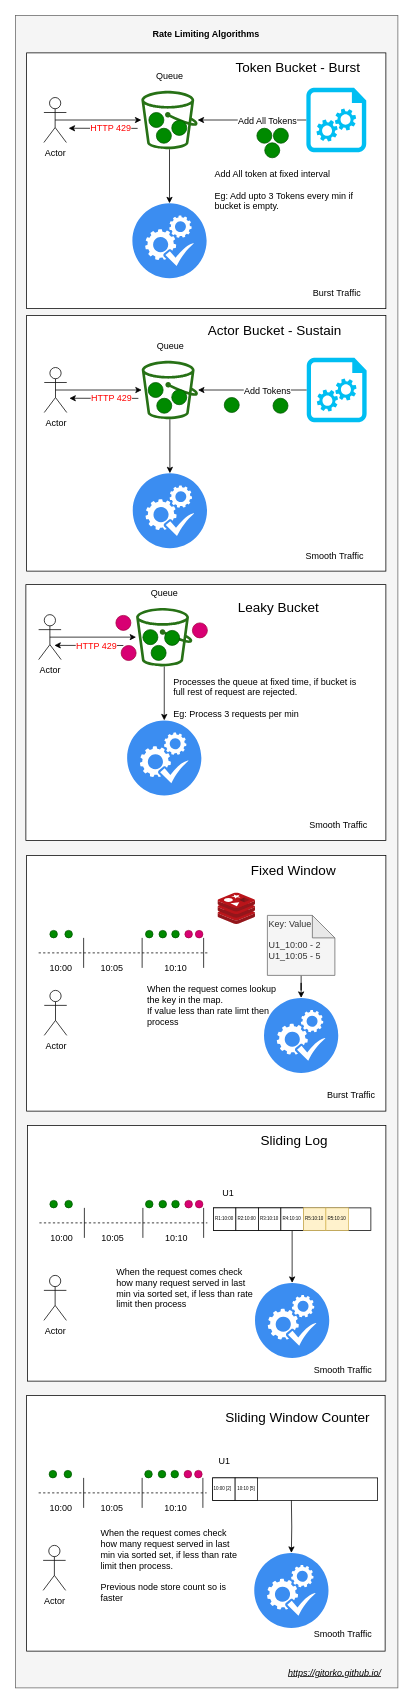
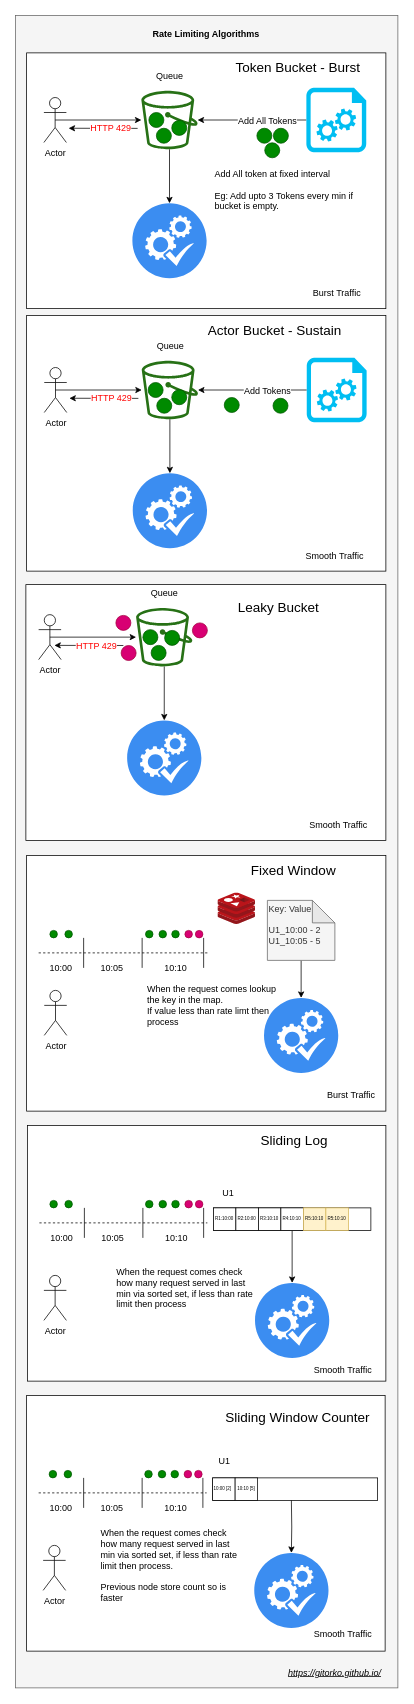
- <mxCell id="35" value="Processes the queue at fixed time, if bucket is full rest of request are rejected.&amp;nbsp;&lt;br&gt;&lt;br&gt;Eg: Process 3 requests per min" style="text;html=1;strokeColor=none;fillColor=none;align=left;verticalAlign=middle;whiteSpace=wrap;rounded=0;" parent="1" vertex="1"><mxGeometry x="228.5" y="900" width="255.5" height="60" as="geometry" /></mxCell>
- <mxCell id="38" value="&lt;div&gt;&lt;span&gt;Key: Value&lt;/span&gt;&lt;/div&gt;&lt;div&gt;&lt;span&gt;&lt;br&gt;&lt;/span&gt;&lt;/div&gt;&lt;div&gt;&lt;span&gt;U1_10:00 - 2&lt;/span&gt;&lt;/div&gt;&lt;div&gt;&lt;span&gt;U1_10:05 - 5&lt;/span&gt;&lt;/div&gt;&lt;div&gt;&lt;br&gt;&lt;/div&gt;" style="shape=note;whiteSpace=wrap;html=1;backgroundOutline=1;darkOpacity=0.05;align=left;fillColor=#f5f5f5;strokeColor=#666666;fontColor=#333333;" parent="1" vertex="1"><mxGeometry x="356" y="1220" width="90" height="80" as="geometry" /></mxCell>
+ <mxCell id="38" value="&lt;div&gt;&lt;span&gt;Key: Value&lt;/span&gt;&lt;/div&gt;&lt;div&gt;&lt;span&gt;&lt;br&gt;&lt;/span&gt;&lt;/div&gt;&lt;div&gt;&lt;span&gt;U1_10:00 - 2&lt;/span&gt;&lt;/div&gt;&lt;div&gt;&lt;span&gt;U1_10:05 - 5&lt;/span&gt;&lt;/div&gt;&lt;div&gt;&lt;br&gt;&lt;/div&gt;" style="shape=note;whiteSpace=wrap;html=1;backgroundOutline=1;darkOpacity=0.05;align=left;fillColor=#f5f5f5;strokeColor=#666666;fontColor=#333333;" parent="1" vertex="1"><mxGeometry x="356" y="1200" width="90" height="80" as="geometry" /></mxCell>
